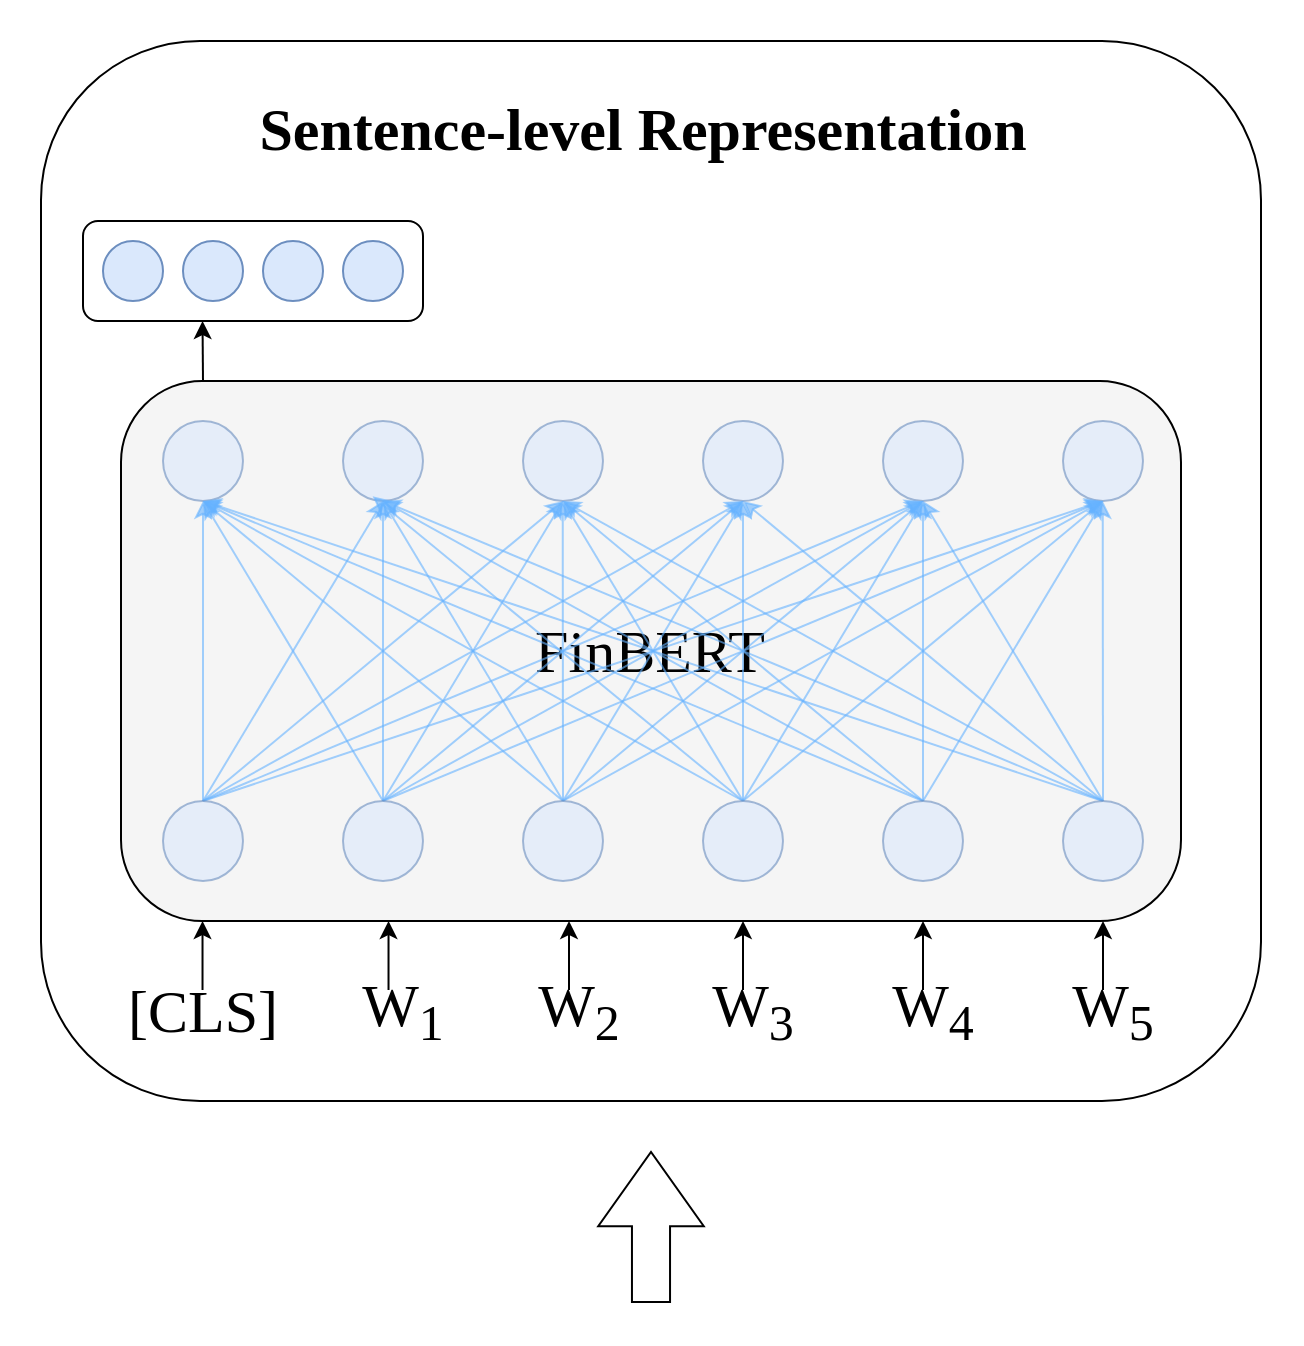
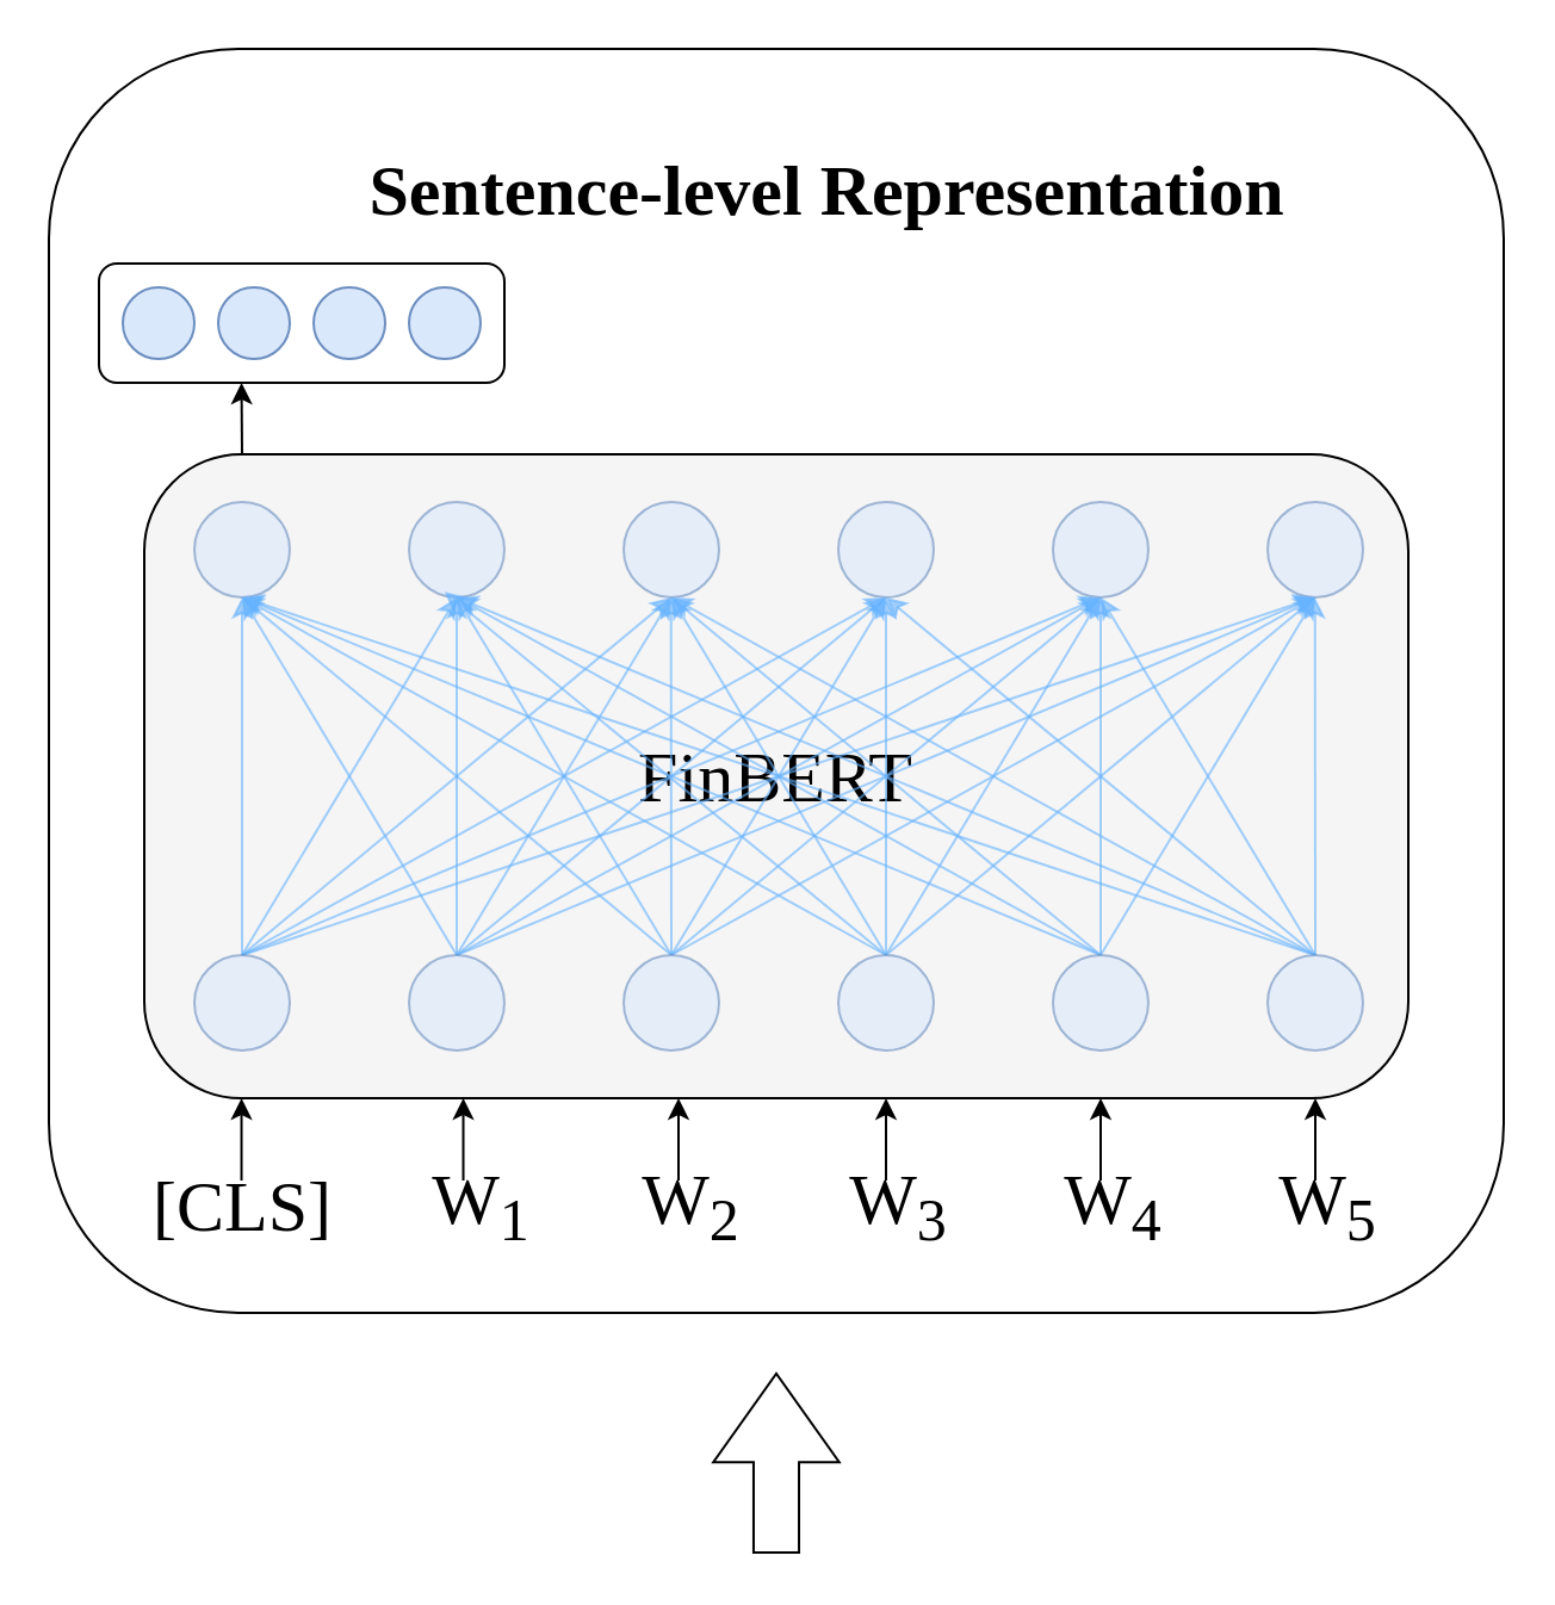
- <mxCell id="3" value="&lt;font style=&quot;font-size: 30px;&quot; face=&quot;Times New Roman&quot;&gt;&lt;b&gt;Sentence-level Representation&lt;/b&gt;&lt;/font&gt;" style="text;html=1;align=center;verticalAlign=middle;resizable=0;points=[];autosize=1;strokeColor=none;fillColor=none;" vertex="1" parent="1"><mxGeometry x="116" y="39" width="410" height="50" as="geometry" /></mxCell>
+ <mxCell id="3" value="&lt;font style=&quot;font-size: 30px;&quot; face=&quot;Times New Roman&quot;&gt;&lt;b&gt;Sentence-level Representation&lt;/b&gt;&lt;/font&gt;" style="text;html=1;align=center;verticalAlign=middle;resizable=0;points=[];autosize=1;strokeColor=none;fillColor=none;" vertex="1" parent="1"><mxGeometry x="141" y="54" width="410" height="50" as="geometry" /></mxCell>
